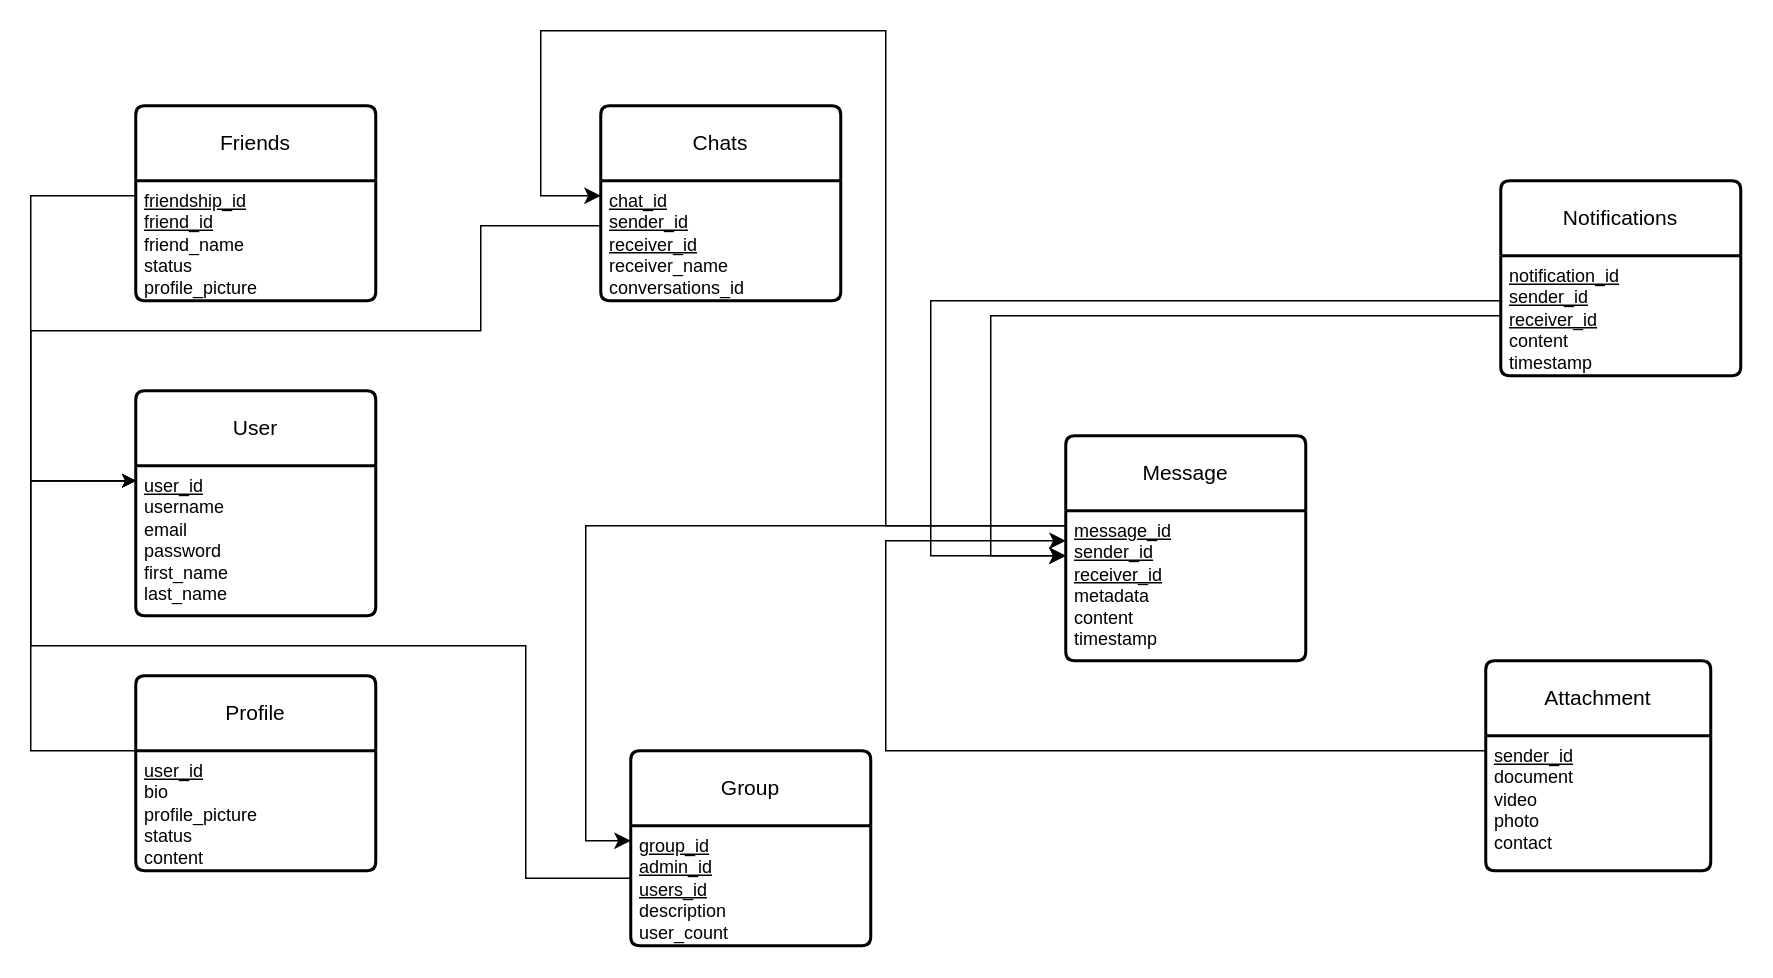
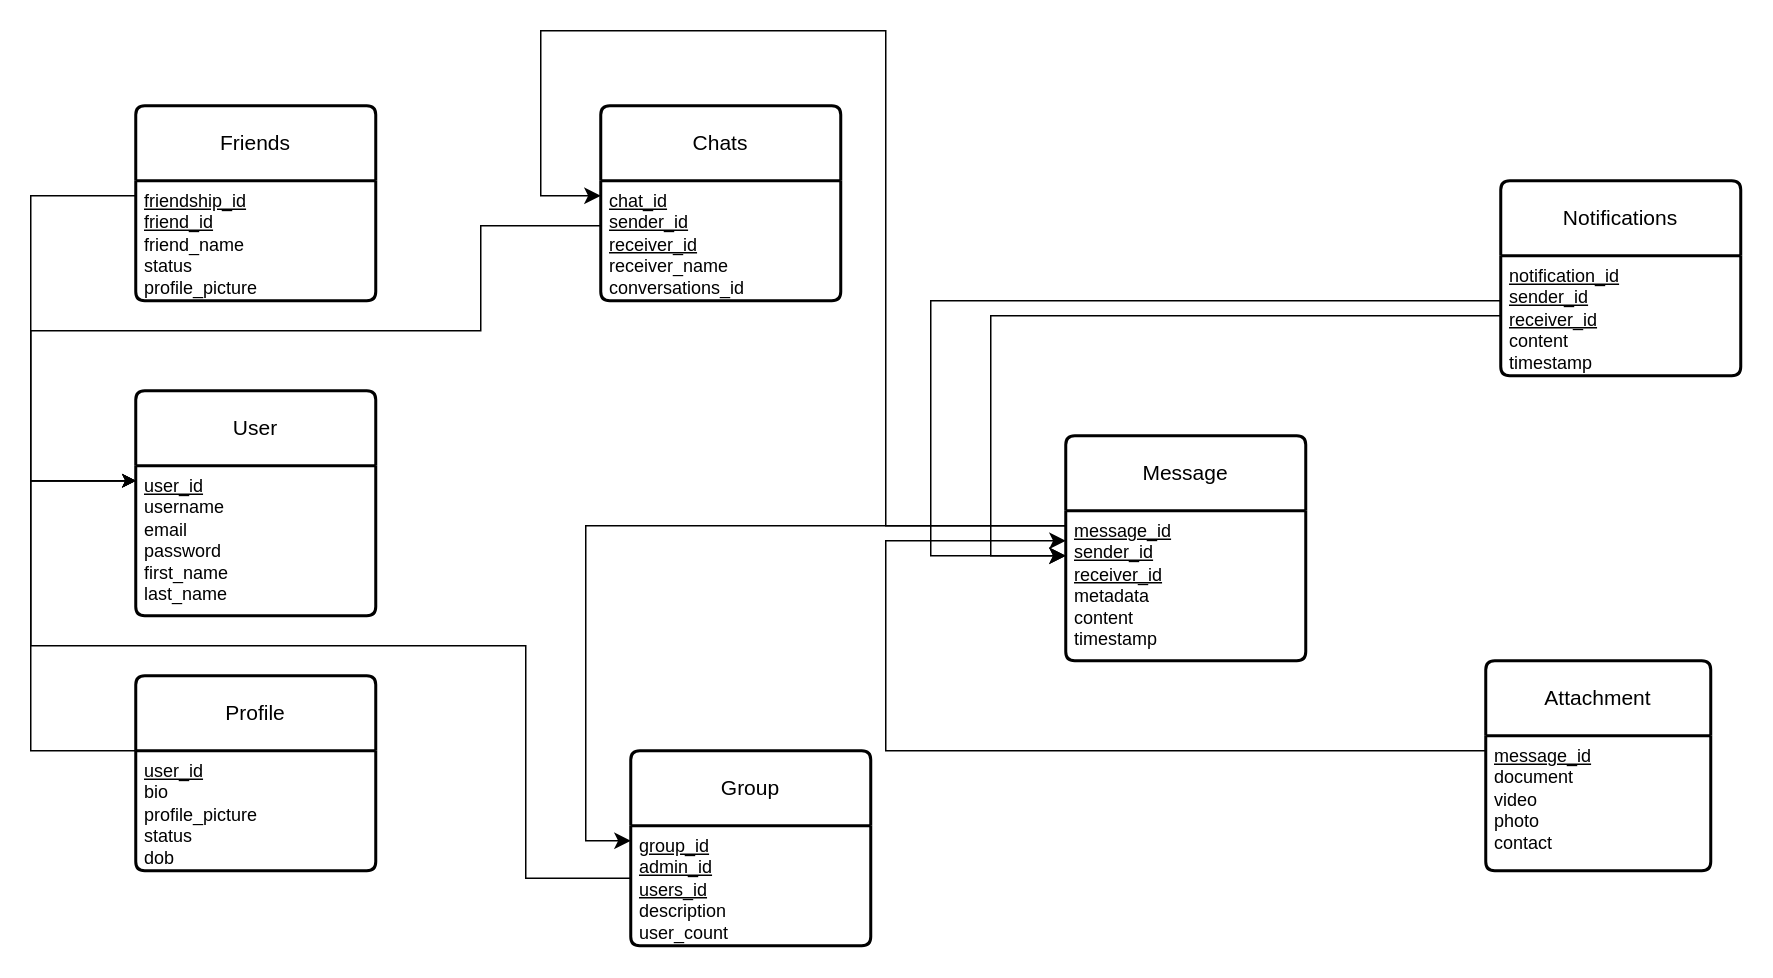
- <mxCell id="21" value="&lt;u&gt;sender_id&lt;/u&gt;&lt;br&gt;document&lt;br&gt;video&lt;br&gt;photo&lt;br&gt;contact" style="align=left;strokeColor=none;fillColor=none;spacingLeft=4;fontSize=12;verticalAlign=top;resizable=0;rotatable=0;part=1;html=1;" parent="20" vertex="1"><mxGeometry y="50" width="150" height="90" as="geometry" /></mxCell>
+ <mxCell id="21" value="&lt;u&gt;message_id&lt;/u&gt;&lt;br&gt;document&lt;br&gt;video&lt;br&gt;photo&lt;br&gt;contact" style="align=left;strokeColor=none;fillColor=none;spacingLeft=4;fontSize=12;verticalAlign=top;resizable=0;rotatable=0;part=1;html=1;" parent="20" vertex="1"><mxGeometry y="50" width="150" height="90" as="geometry" /></mxCell>
- <mxCell id="6" value="&lt;u&gt;user_id&lt;/u&gt;&lt;br&gt;bio&lt;br&gt;profile_picture&lt;br&gt;status&lt;br&gt;content" style="align=left;strokeColor=none;fillColor=none;spacingLeft=4;fontSize=12;verticalAlign=top;resizable=0;rotatable=0;part=1;html=1;" parent="5" vertex="1"><mxGeometry y="50" width="160" height="80" as="geometry" /></mxCell>
+ <mxCell id="6" value="&lt;u&gt;user_id&lt;/u&gt;&lt;br&gt;bio&lt;br&gt;profile_picture&lt;br&gt;status&lt;br&gt;dob" style="align=left;strokeColor=none;fillColor=none;spacingLeft=4;fontSize=12;verticalAlign=top;resizable=0;rotatable=0;part=1;html=1;" parent="5" vertex="1"><mxGeometry y="50" width="160" height="80" as="geometry" /></mxCell>
